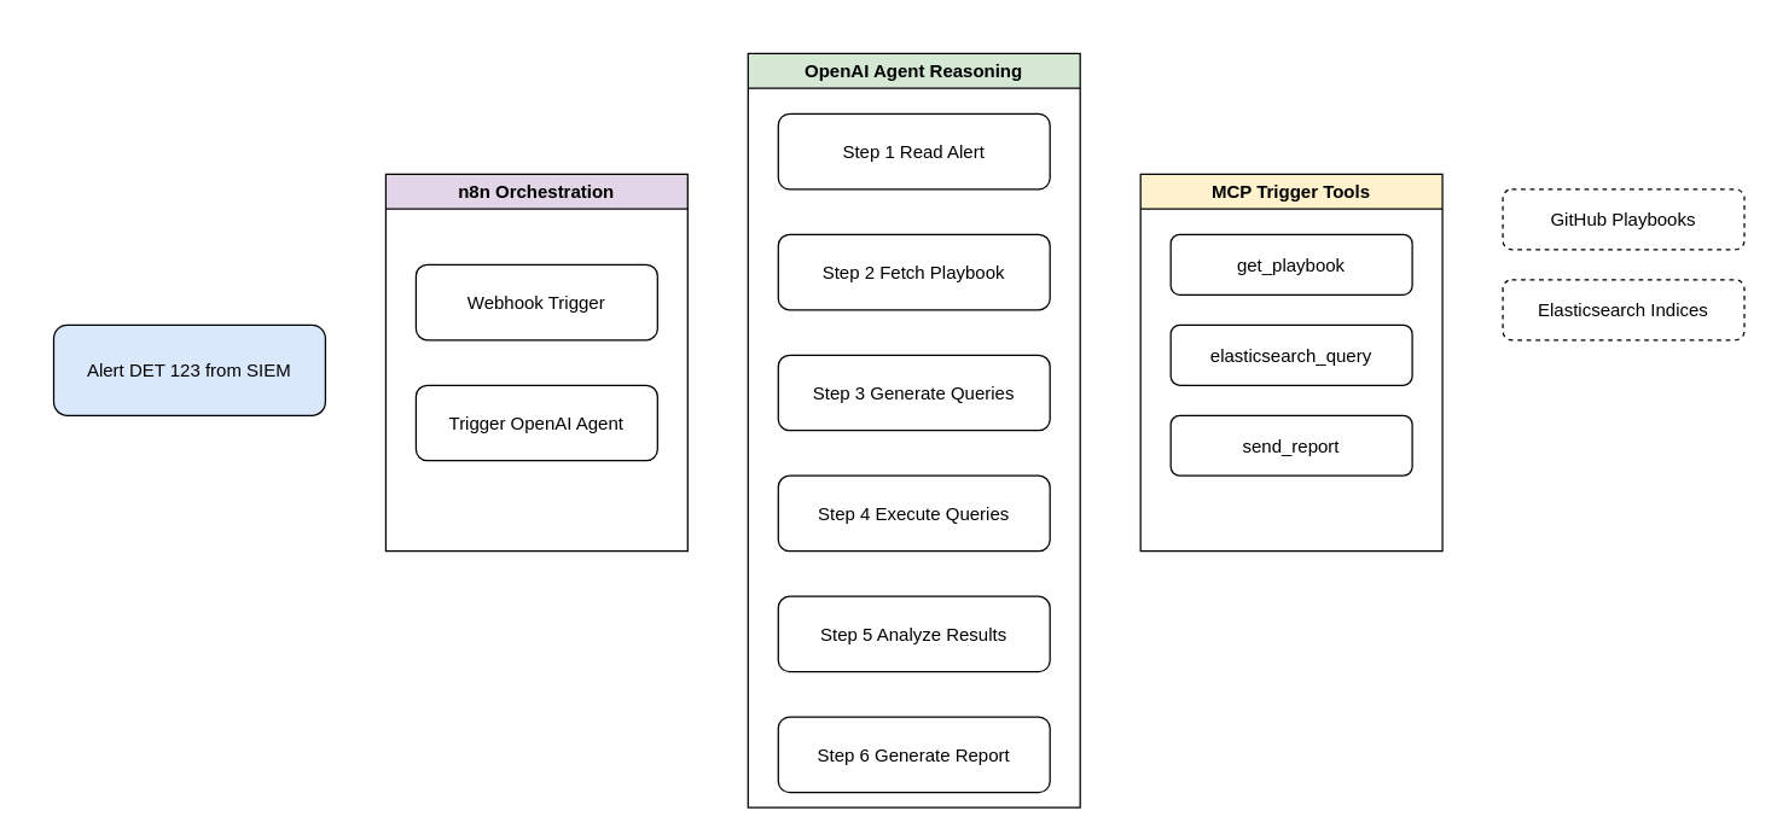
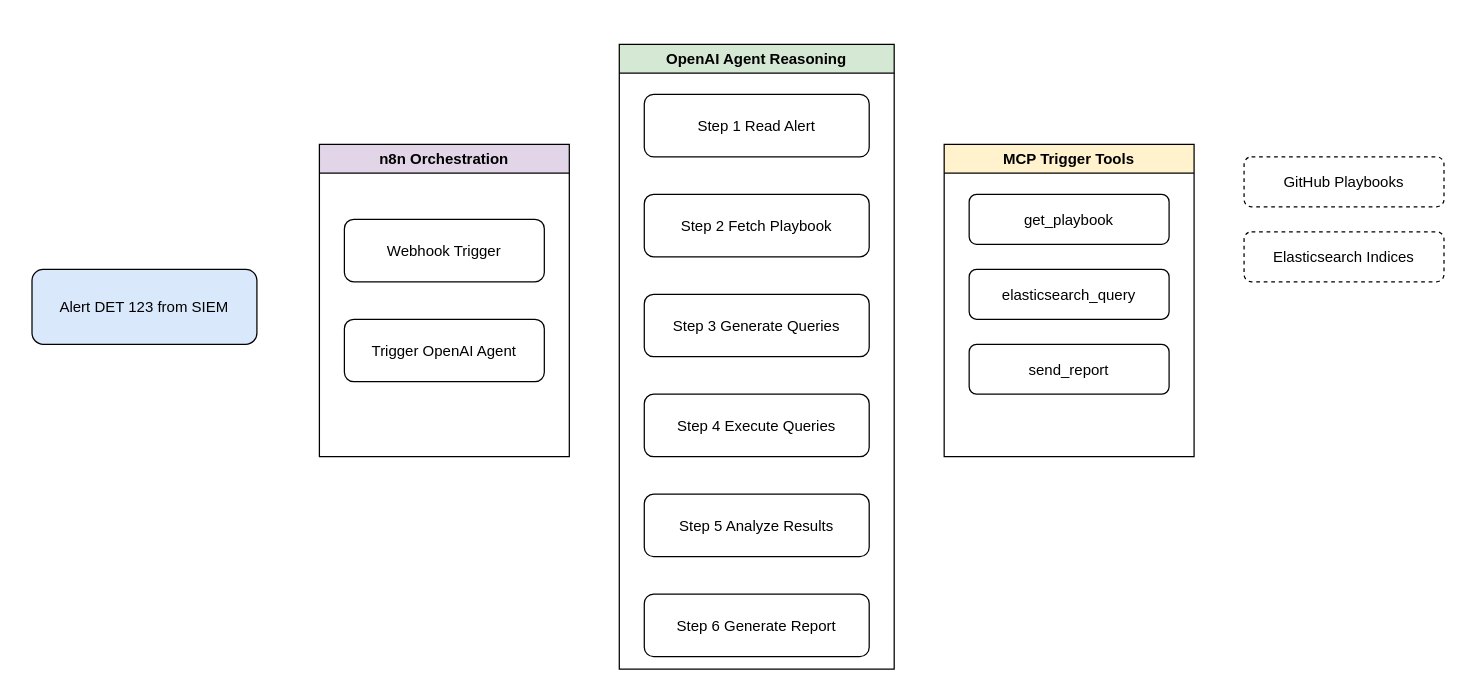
- <mxCell id="2" value="Alert DET 123 from SIEM" style="rounded=1;fillColor=#DAE8FC;" vertex="1" parent="1"><mxGeometry x="20" y="200" width="180" height="60" as="geometry" /></mxCell>
+ <mxCell id="2" value="Alert DET 123 from SIEM" style="rounded=1;fillColor=#DAE8FC;" vertex="1" parent="1"><mxGeometry x="10" y="200" width="180" height="60" as="geometry" /></mxCell>
